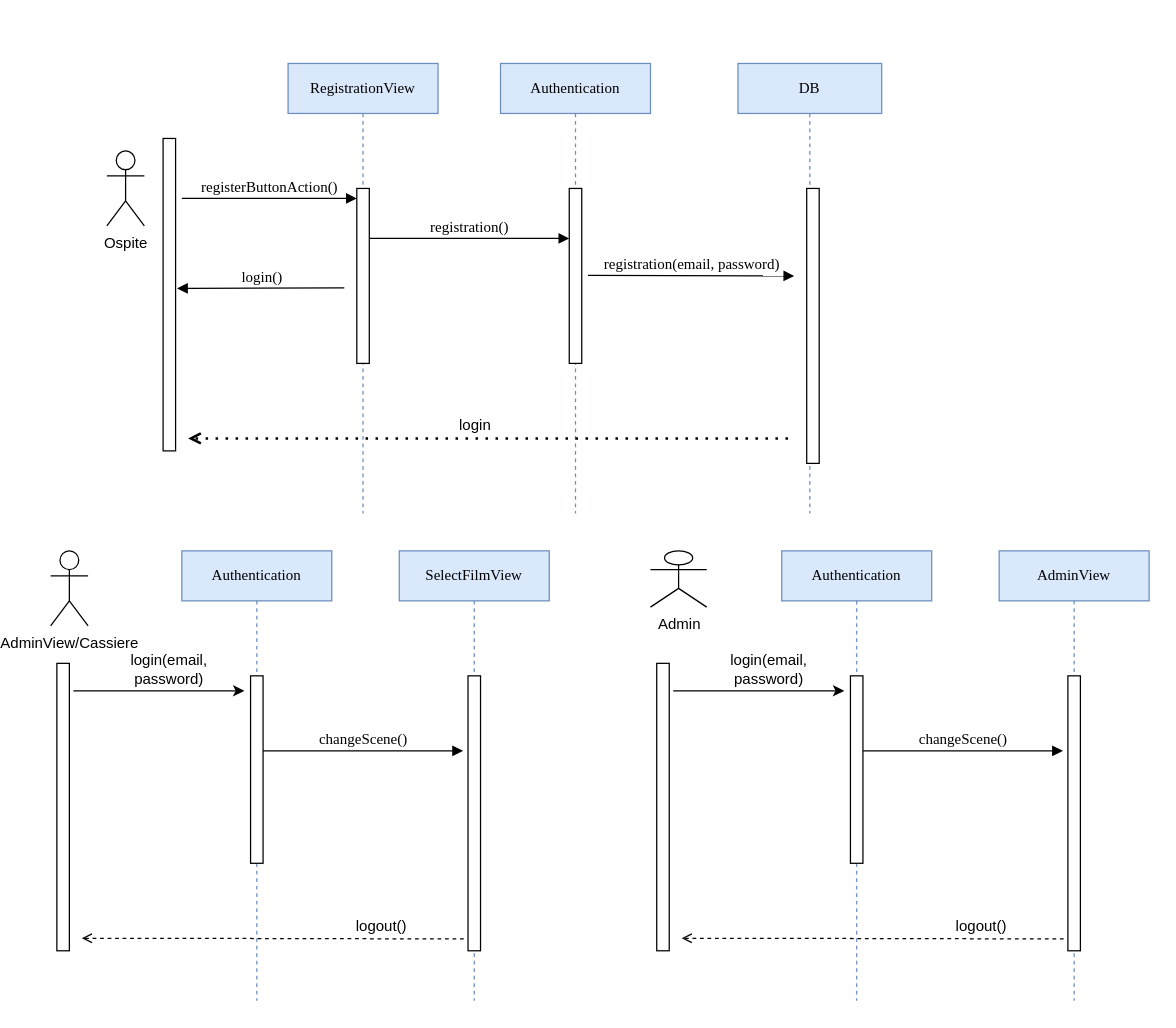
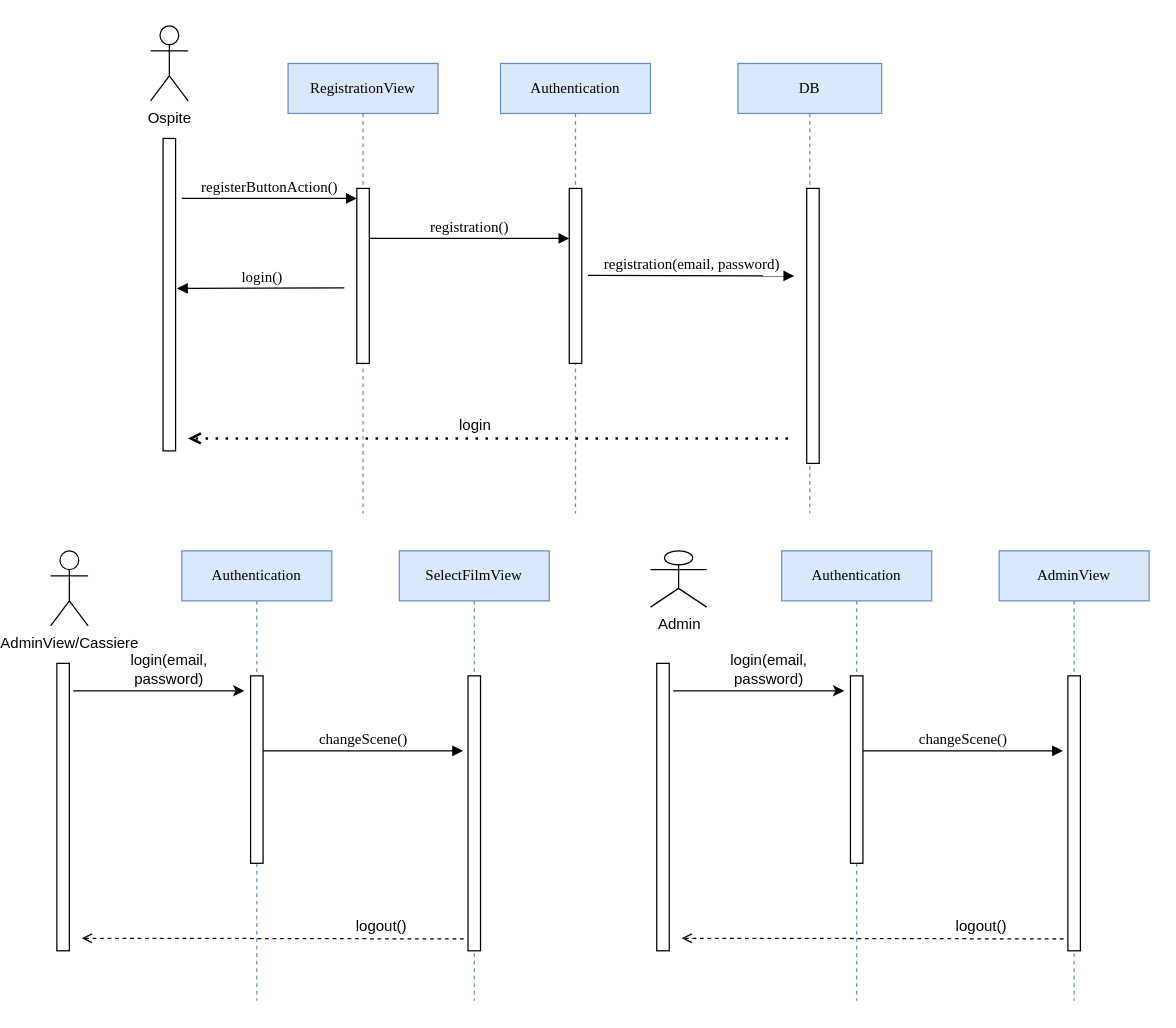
- <mxCell id="24" value="Ospite" style="shape=umlActor;verticalLabelPosition=bottom;verticalAlign=top;html=1;outlineConnect=0;" parent="1" vertex="1"><mxGeometry x="65" y="120" width="30" height="60" as="geometry" /></mxCell>
+ <mxCell id="24" value="Ospite" style="shape=umlActor;verticalLabelPosition=bottom;verticalAlign=top;html=1;outlineConnect=0;" parent="1" vertex="1"><mxGeometry x="100" y="20" width="30" height="60" as="geometry" /></mxCell>
